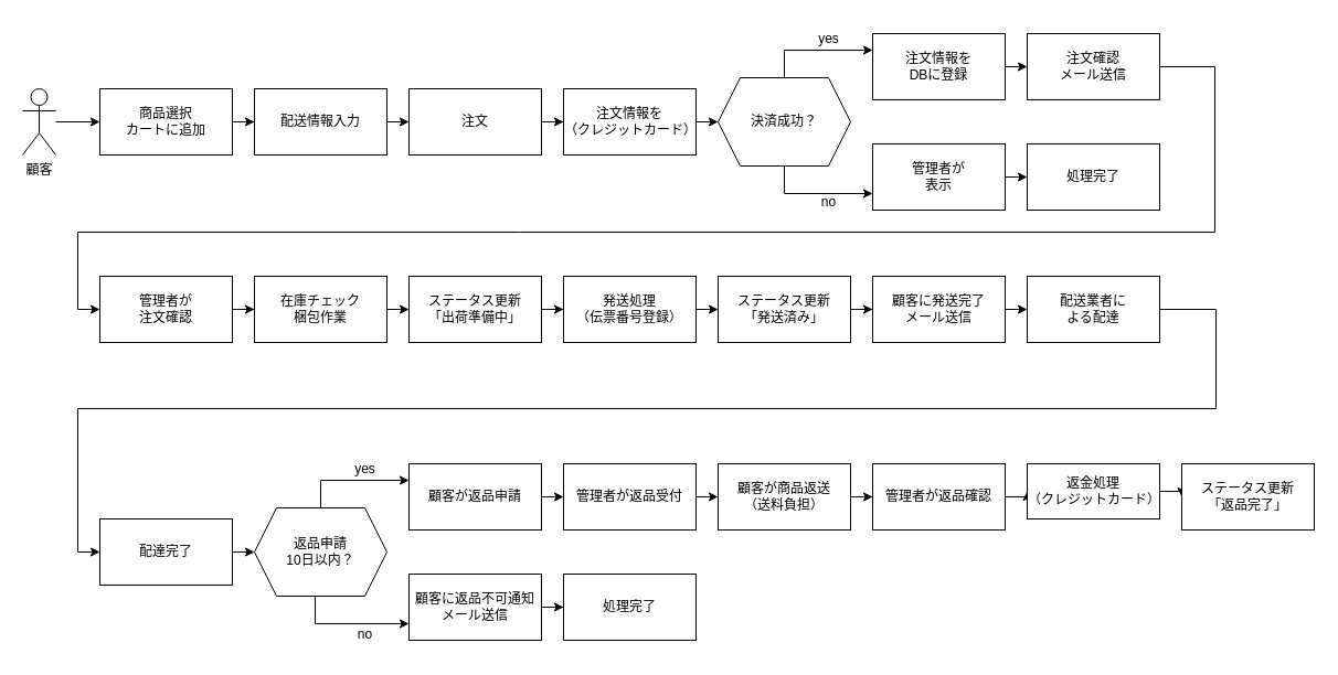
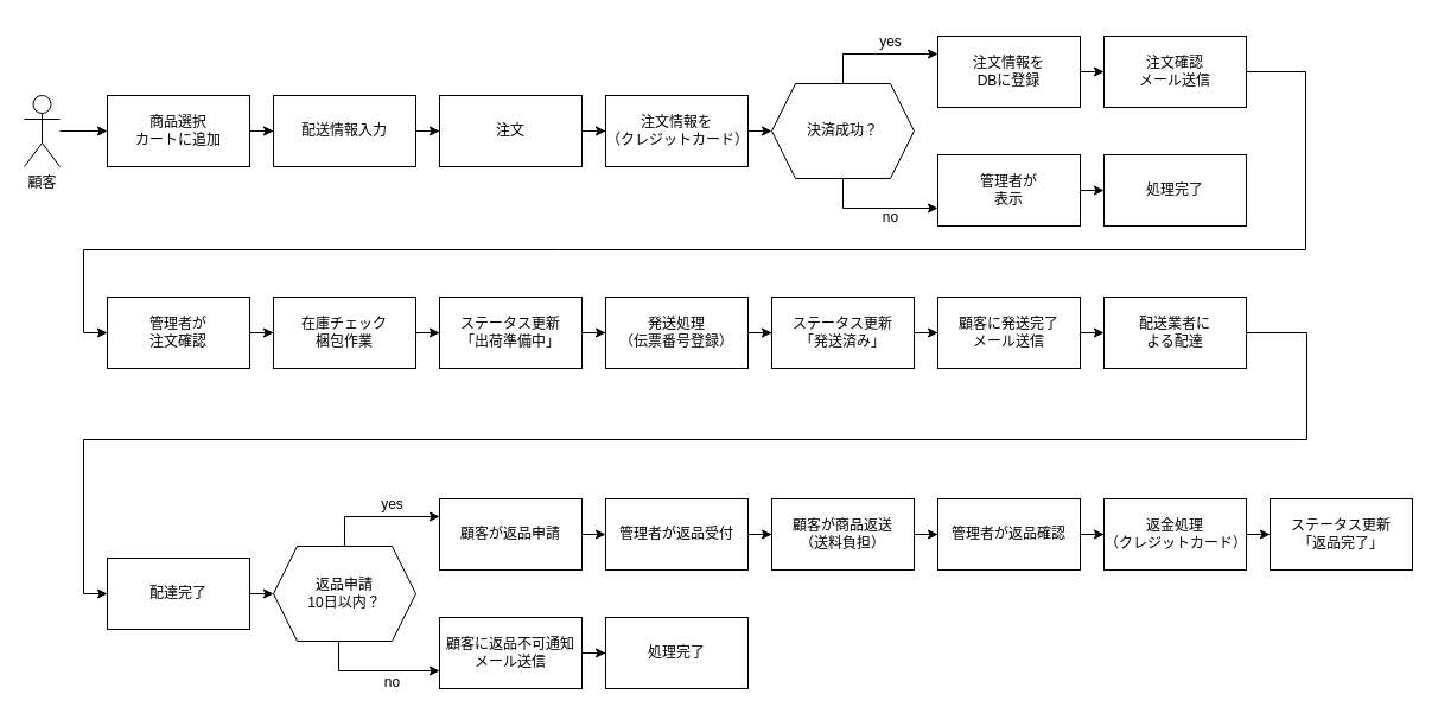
- <mxCell id="54" value="返金処理&lt;div&gt;（クレジットカード）&lt;/div&gt;" style="rounded=0;whiteSpace=wrap;html=1;" vertex="1" parent="1"><mxGeometry x="930" y="420" width="120" height="50" as="geometry" /></mxCell>
+ <mxCell id="54" value="返金処理&lt;div&gt;（クレジットカード）&lt;/div&gt;" style="rounded=0;whiteSpace=wrap;html=1;" vertex="1" parent="1"><mxGeometry x="930" y="420" width="120" height="60" as="geometry" /></mxCell>
